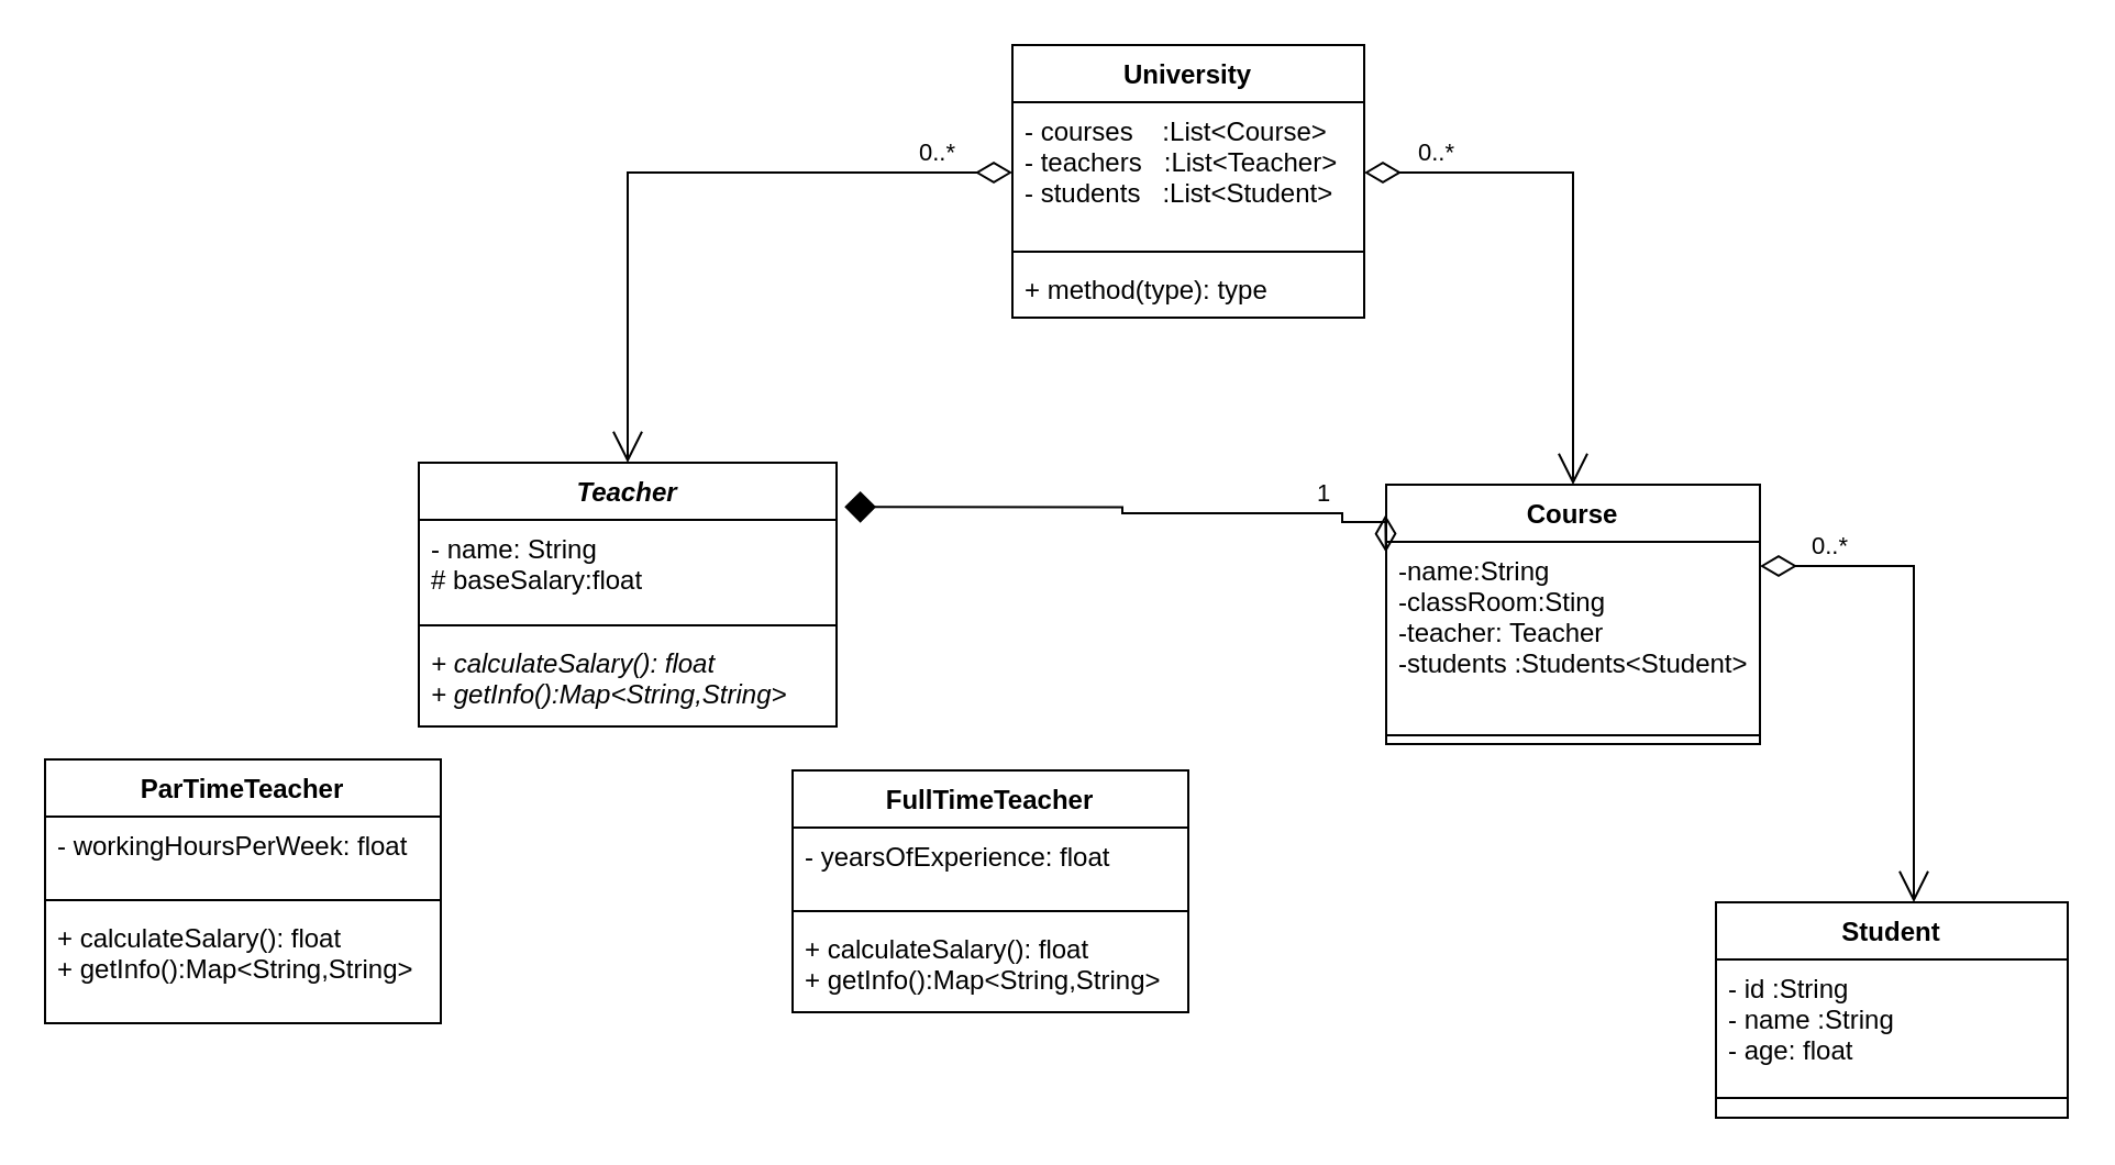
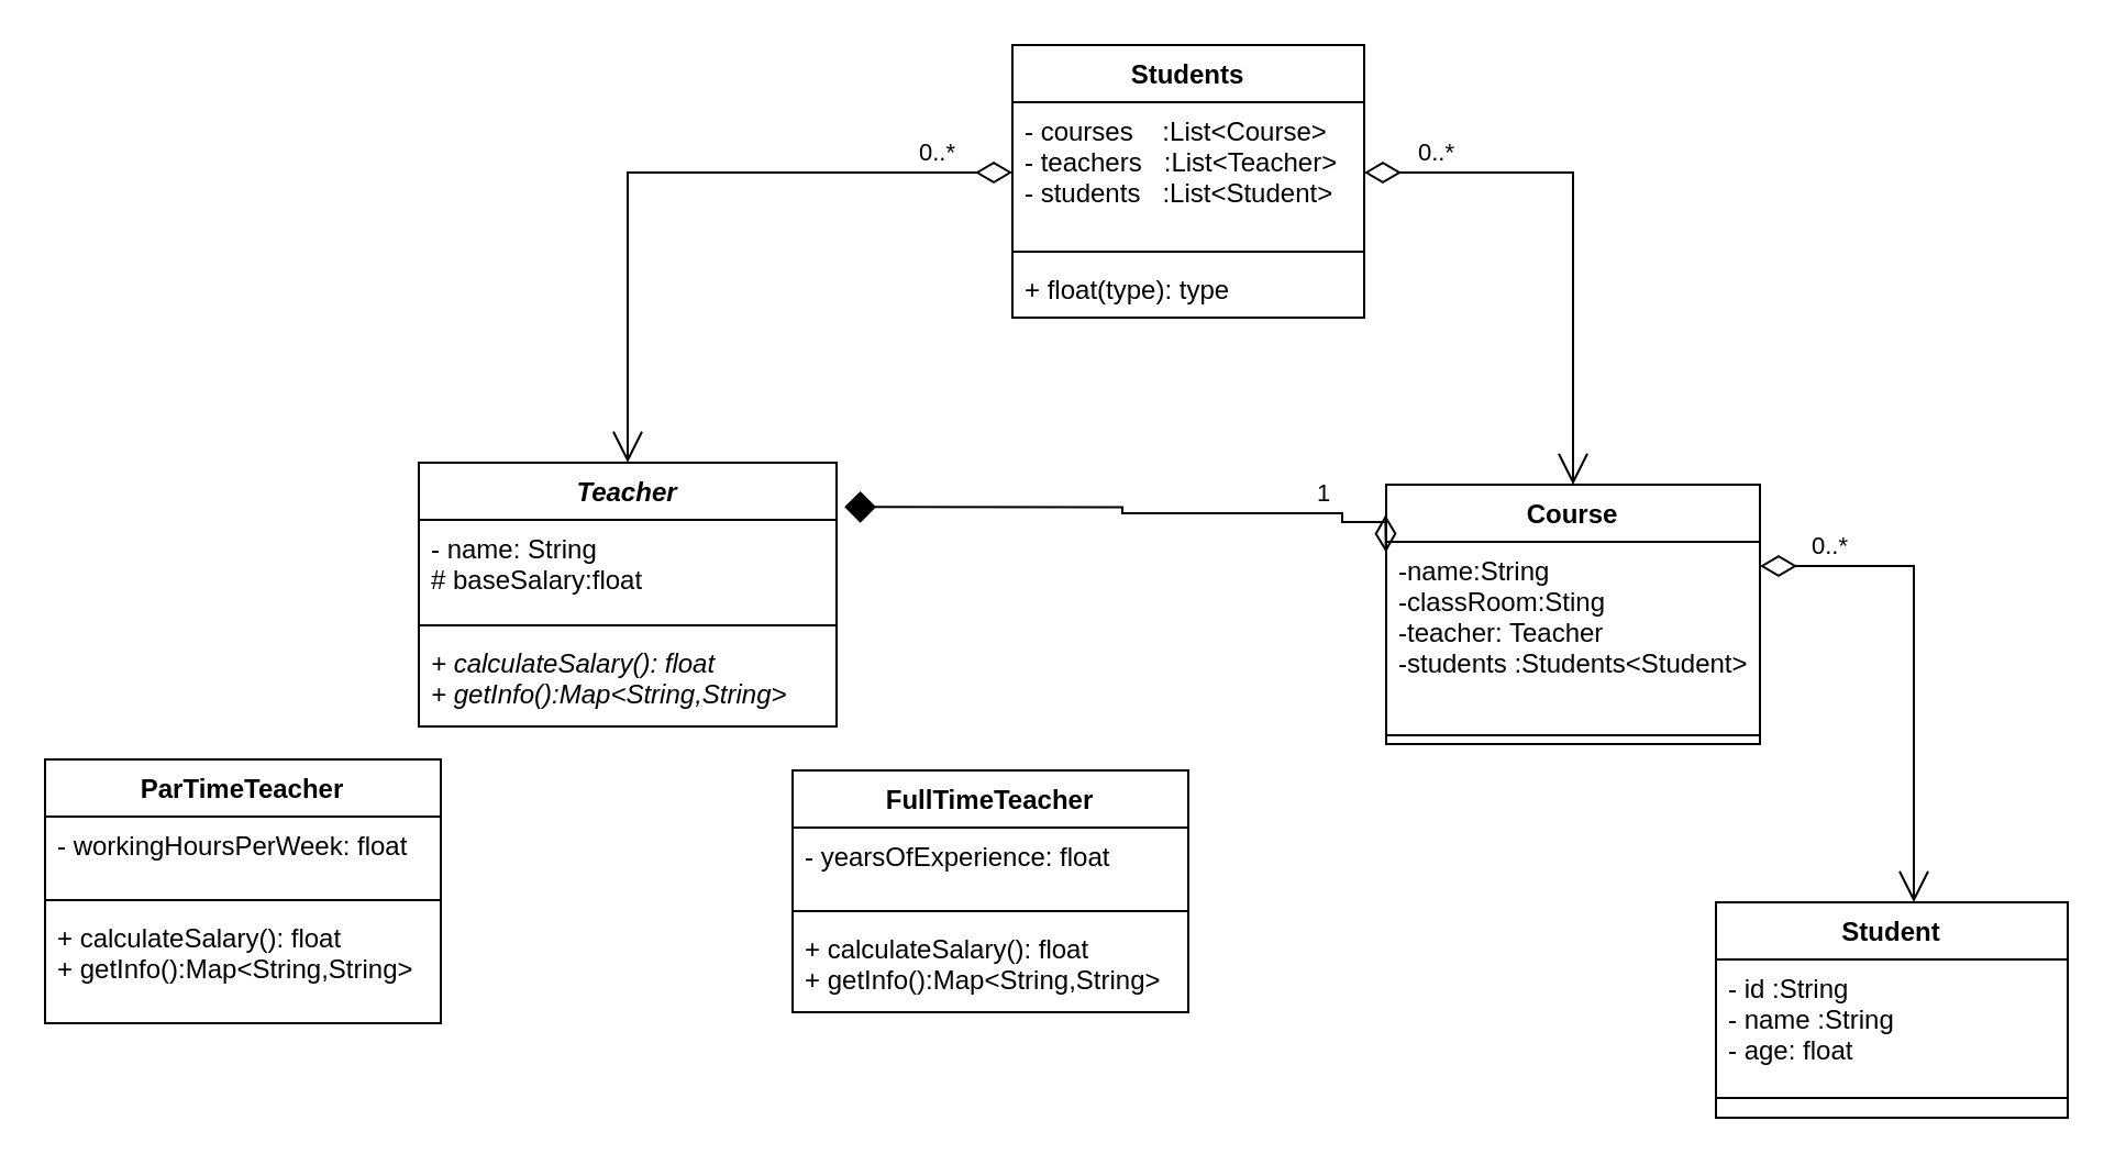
- <mxCell id="2" value="University" style="swimlane;fontStyle=1;align=center;verticalAlign=top;childLayout=stackLayout;horizontal=1;startSize=26;horizontalStack=0;resizeParent=1;resizeParentMax=0;resizeLast=0;collapsible=1;marginBottom=0;" parent="1" vertex="1"><mxGeometry x="460" y="20" width="160" height="124" as="geometry" /></mxCell>
+ <mxCell id="2" value="Students" style="swimlane;fontStyle=1;align=center;verticalAlign=top;childLayout=stackLayout;horizontal=1;startSize=26;horizontalStack=0;resizeParent=1;resizeParentMax=0;resizeLast=0;collapsible=1;marginBottom=0;" parent="1" vertex="1"><mxGeometry x="460" y="20" width="160" height="124" as="geometry" /></mxCell>
- <mxCell id="5" value="+ method(type): type" style="text;strokeColor=none;fillColor=none;align=left;verticalAlign=top;spacingLeft=4;spacingRight=4;overflow=hidden;rotatable=0;points=[[0,0.5],[1,0.5]];portConstraint=eastwest;" parent="2" vertex="1"><mxGeometry y="98" width="160" height="26" as="geometry" /></mxCell>
+ <mxCell id="5" value="+ float(type): type" style="text;strokeColor=none;fillColor=none;align=left;verticalAlign=top;spacingLeft=4;spacingRight=4;overflow=hidden;rotatable=0;points=[[0,0.5],[1,0.5]];portConstraint=eastwest;" parent="2" vertex="1"><mxGeometry y="98" width="160" height="26" as="geometry" /></mxCell>
